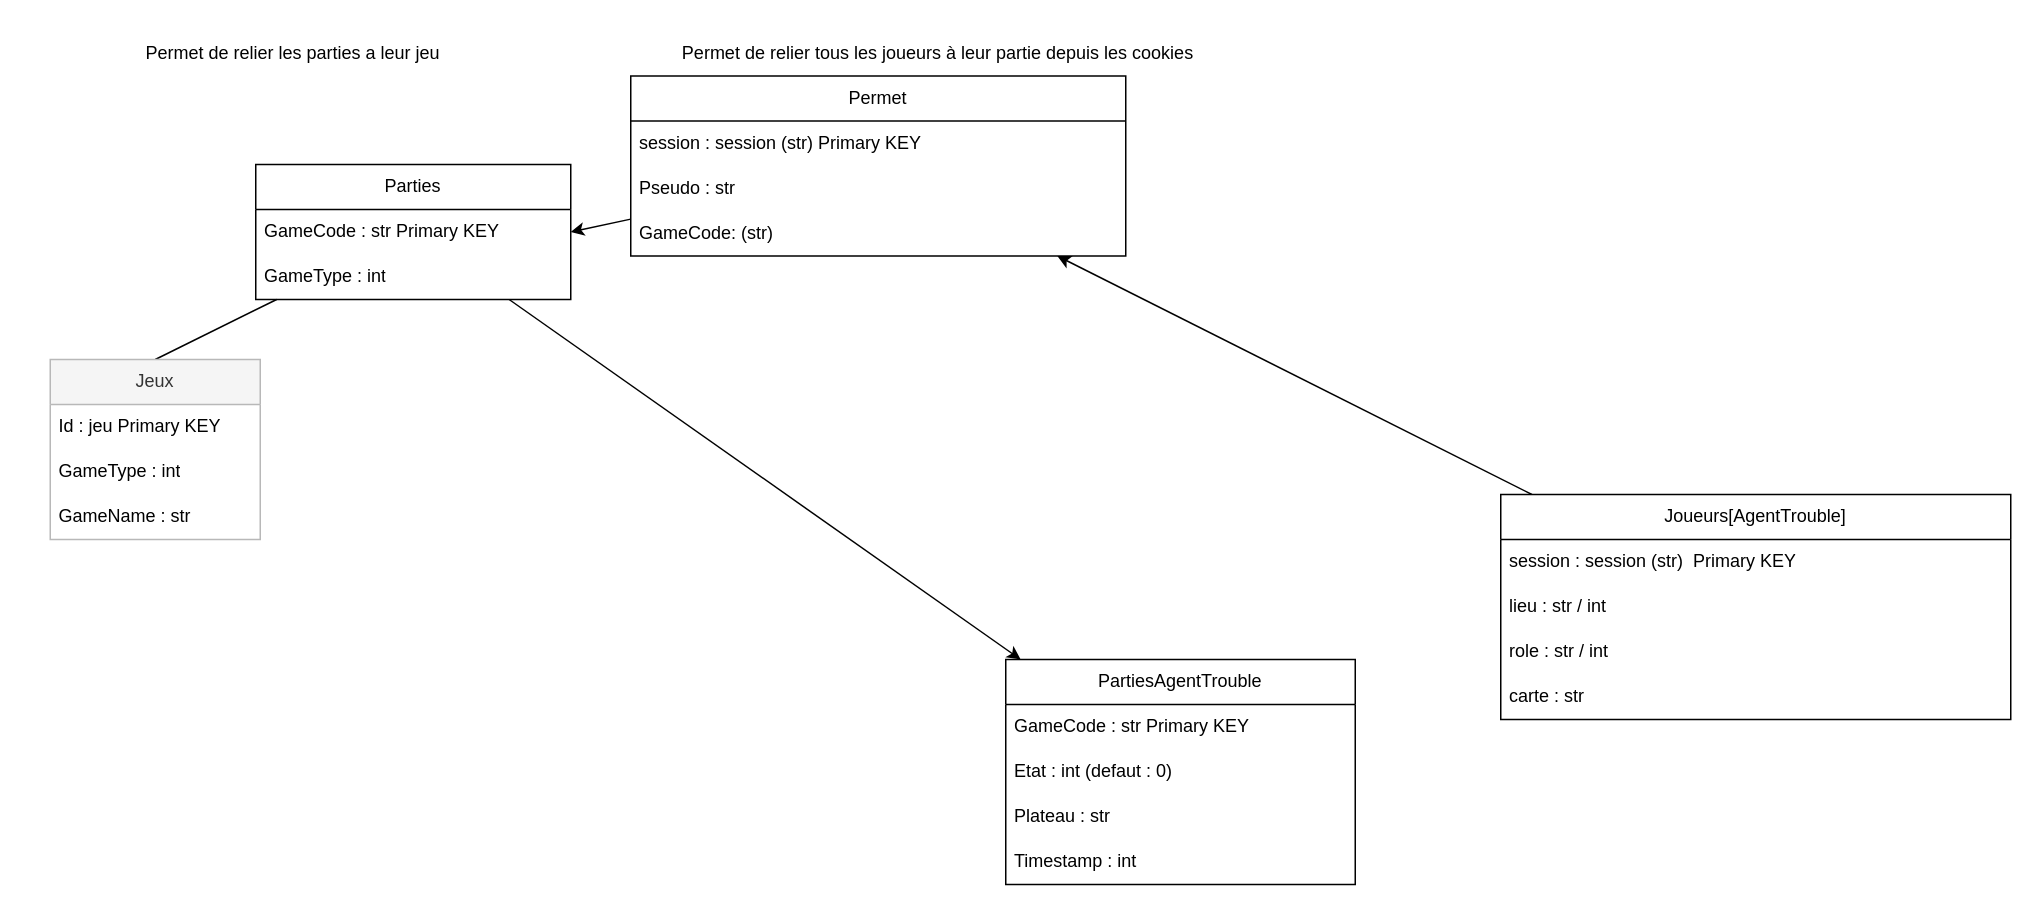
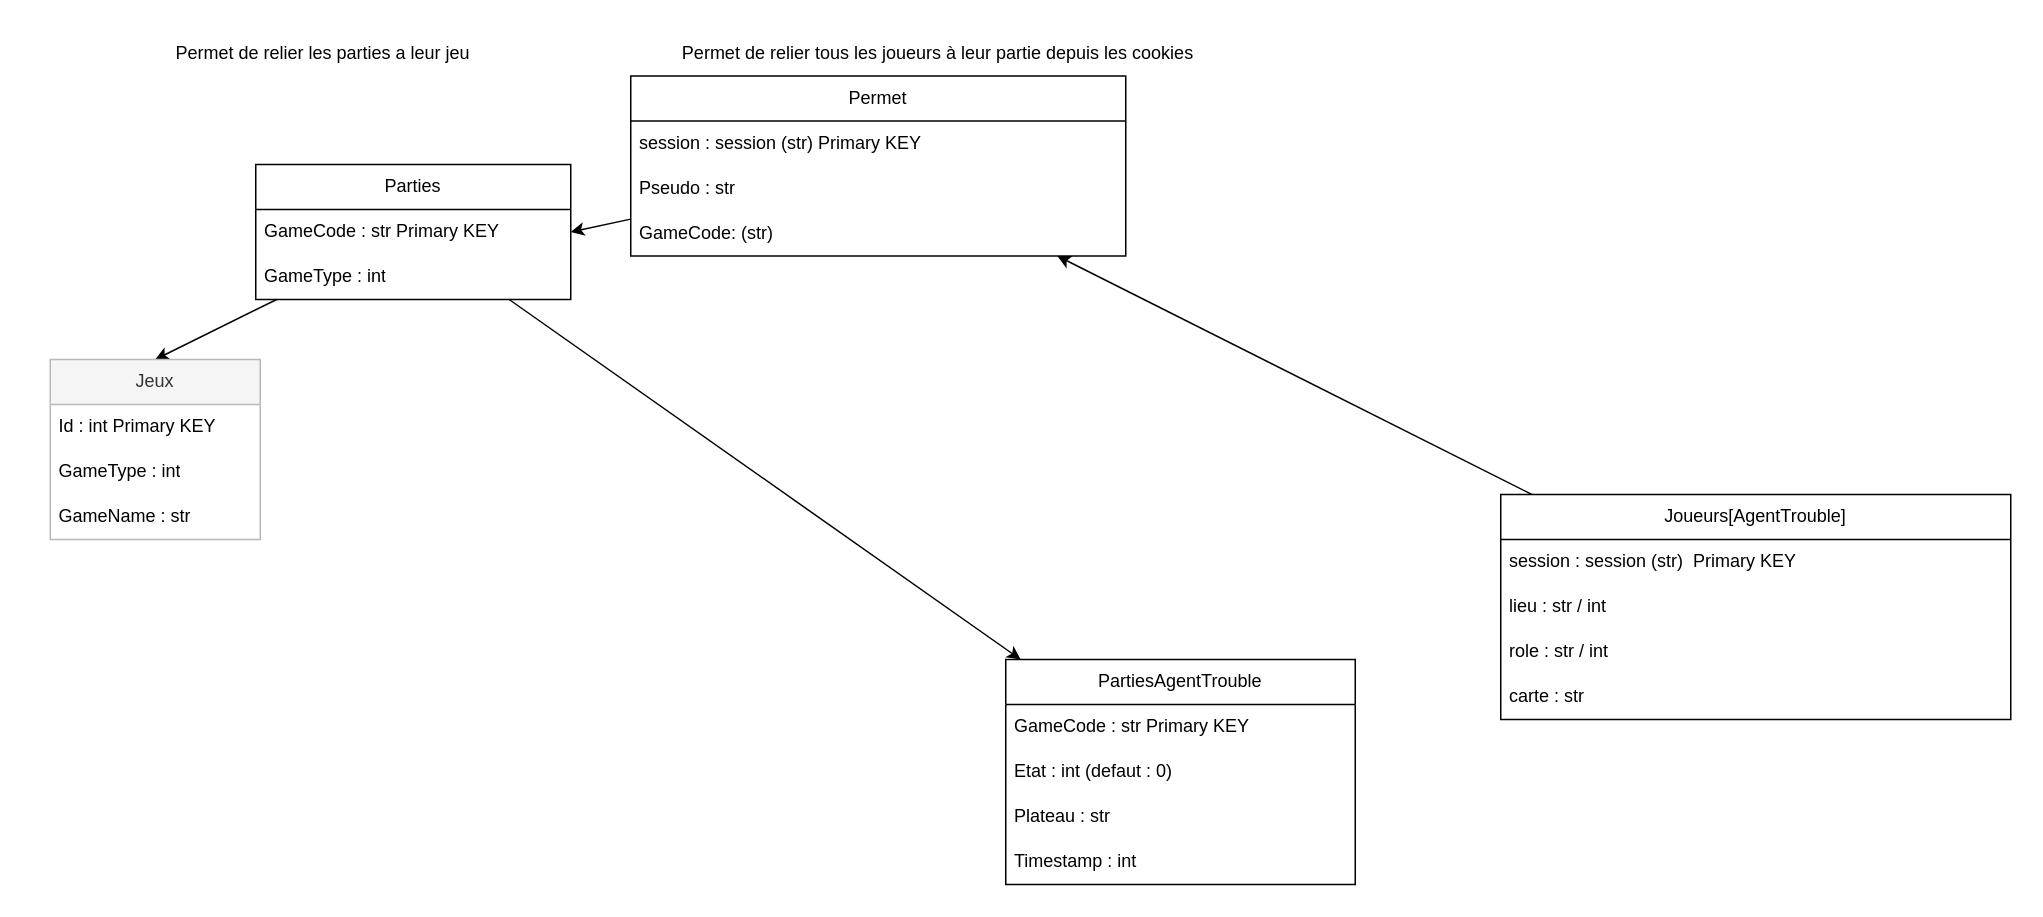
- <mxCell id="28" value="Permet de relier les parties a leur jeu" style="text;html=1;align=center;verticalAlign=middle;whiteSpace=wrap;rounded=0;" parent="1" vertex="1"><mxGeometry x="20" y="20" width="350" height="30" as="geometry" /></mxCell>
+ <mxCell id="28" value="Permet de relier les parties a leur jeu" style="text;html=1;align=center;verticalAlign=middle;whiteSpace=wrap;rounded=0;" parent="1" vertex="1"><mxGeometry x="40" y="20" width="350" height="30" as="geometry" /></mxCell>
- <mxCell id="2" style="edgeStyle=none;html=1;entryX=0.5;entryY=0;entryDx=0;entryDy=0;endArrow=none;" parent="1" source="4" target="7" edge="1"><mxGeometry relative="1" as="geometry" /></mxCell>
+ <mxCell id="2" style="edgeStyle=none;html=1;entryX=0.5;entryY=0;entryDx=0;entryDy=0;" parent="1" source="4" target="7" edge="1"><mxGeometry relative="1" as="geometry" /></mxCell>
- <mxCell id="8" value="Id : jeu&amp;nbsp;&lt;span style=&quot;color: rgb(0, 0, 0);&quot;&gt;Primary KEY&lt;/span&gt;" style="text;strokeColor=none;fillColor=none;align=left;verticalAlign=middle;spacingLeft=4;spacingRight=4;overflow=hidden;points=[[0,0.5],[1,0.5]];portConstraint=eastwest;rotatable=0;whiteSpace=wrap;html=1;" parent="7" vertex="1"><mxGeometry y="30" width="140" height="30" as="geometry" /></mxCell>
+ <mxCell id="8" value="Id : int&amp;nbsp;&lt;span style=&quot;color: rgb(0, 0, 0);&quot;&gt;Primary KEY&lt;/span&gt;" style="text;strokeColor=none;fillColor=none;align=left;verticalAlign=middle;spacingLeft=4;spacingRight=4;overflow=hidden;points=[[0,0.5],[1,0.5]];portConstraint=eastwest;rotatable=0;whiteSpace=wrap;html=1;" parent="7" vertex="1"><mxGeometry y="30" width="140" height="30" as="geometry" /></mxCell>
